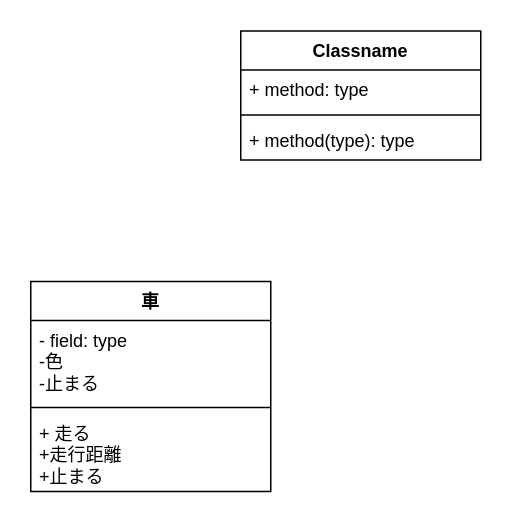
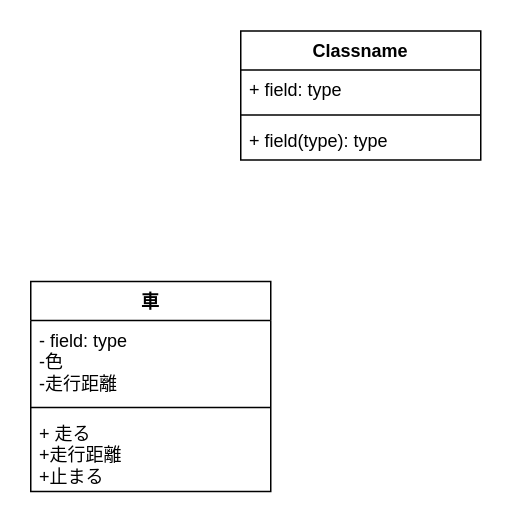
- <mxCell id="7" value="+ method: type" style="text;strokeColor=none;fillColor=none;align=left;verticalAlign=top;spacingLeft=4;spacingRight=4;overflow=hidden;rotatable=0;points=[[0,0.5],[1,0.5]];portConstraint=eastwest;whiteSpace=wrap;html=1;" vertex="1" parent="6"><mxGeometry y="26" width="160" height="26" as="geometry" /></mxCell>
+ <mxCell id="7" value="+ field: type" style="text;strokeColor=none;fillColor=none;align=left;verticalAlign=top;spacingLeft=4;spacingRight=4;overflow=hidden;rotatable=0;points=[[0,0.5],[1,0.5]];portConstraint=eastwest;whiteSpace=wrap;html=1;" vertex="1" parent="6"><mxGeometry y="26" width="160" height="26" as="geometry" /></mxCell>
- <mxCell id="9" value="+ method(type): type" style="text;strokeColor=none;fillColor=none;align=left;verticalAlign=top;spacingLeft=4;spacingRight=4;overflow=hidden;rotatable=0;points=[[0,0.5],[1,0.5]];portConstraint=eastwest;whiteSpace=wrap;html=1;" vertex="1" parent="6"><mxGeometry y="60" width="160" height="26" as="geometry" /></mxCell>
+ <mxCell id="9" value="+ field(type): type" style="text;strokeColor=none;fillColor=none;align=left;verticalAlign=top;spacingLeft=4;spacingRight=4;overflow=hidden;rotatable=0;points=[[0,0.5],[1,0.5]];portConstraint=eastwest;whiteSpace=wrap;html=1;" vertex="1" parent="6"><mxGeometry y="60" width="160" height="26" as="geometry" /></mxCell>
- <mxCell id="3" value="- field: type&lt;div&gt;-色&lt;/div&gt;&lt;div&gt;-止まる&lt;/div&gt;" style="text;strokeColor=none;fillColor=none;align=left;verticalAlign=top;spacingLeft=4;spacingRight=4;overflow=hidden;rotatable=0;points=[[0,0.5],[1,0.5]];portConstraint=eastwest;whiteSpace=wrap;html=1;" vertex="1" parent="2"><mxGeometry y="26" width="160" height="54" as="geometry" /></mxCell>
+ <mxCell id="3" value="- field: type&lt;div&gt;-色&lt;/div&gt;&lt;div&gt;-走行距離&lt;/div&gt;" style="text;strokeColor=none;fillColor=none;align=left;verticalAlign=top;spacingLeft=4;spacingRight=4;overflow=hidden;rotatable=0;points=[[0,0.5],[1,0.5]];portConstraint=eastwest;whiteSpace=wrap;html=1;" vertex="1" parent="2"><mxGeometry y="26" width="160" height="54" as="geometry" /></mxCell>
